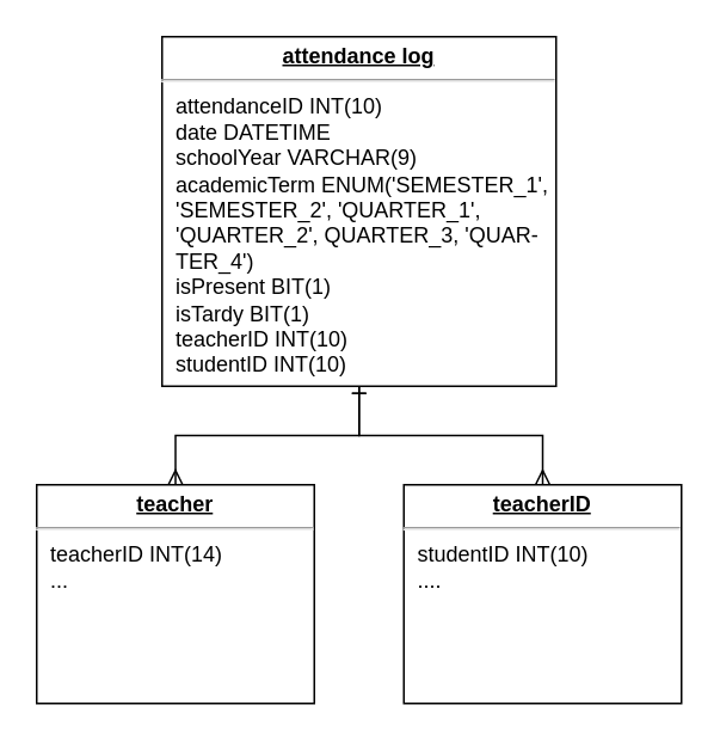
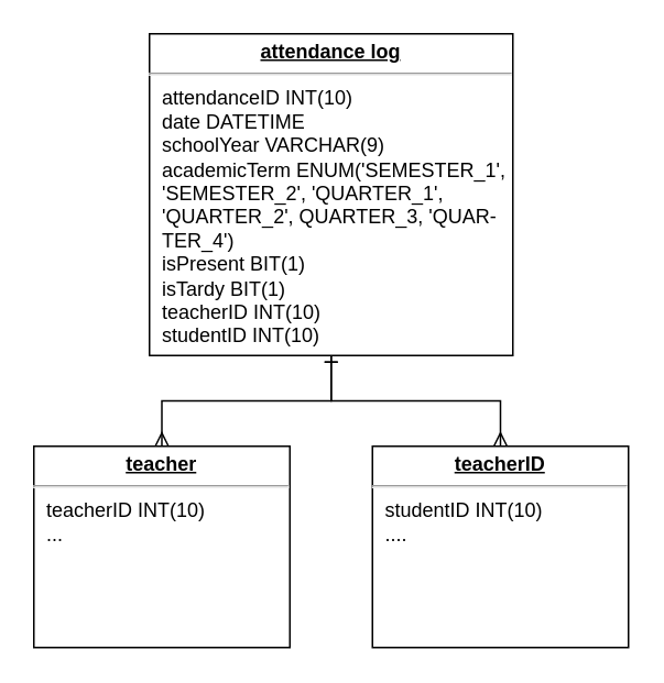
- <mxCell id="6" value="&lt;p style=&quot;margin: 0px ; margin-top: 4px ; text-align: center ; text-decoration: underline&quot;&gt;&lt;b&gt;teacher&lt;/b&gt;&lt;/p&gt;&lt;hr&gt;&lt;p style=&quot;margin: 0px ; margin-left: 8px&quot;&gt;teacherID INT(14)&lt;/p&gt;&lt;p style=&quot;margin: 0px ; margin-left: 8px&quot;&gt;...&lt;/p&gt;" style="verticalAlign=top;align=left;overflow=fill;fontSize=12;fontFamily=Helvetica;html=1;rounded=0;shadow=0;comic=0;labelBackgroundColor=none;strokeColor=#000000;strokeWidth=1;fillColor=#ffffff;" parent="1" vertex="1"><mxGeometry x="20" y="270" width="155" height="122" as="geometry" /></mxCell>
+ <mxCell id="6" value="&lt;p style=&quot;margin: 0px ; margin-top: 4px ; text-align: center ; text-decoration: underline&quot;&gt;&lt;b&gt;teacher&lt;/b&gt;&lt;/p&gt;&lt;hr&gt;&lt;p style=&quot;margin: 0px ; margin-left: 8px&quot;&gt;teacherID INT(10)&lt;/p&gt;&lt;p style=&quot;margin: 0px ; margin-left: 8px&quot;&gt;...&lt;/p&gt;" style="verticalAlign=top;align=left;overflow=fill;fontSize=12;fontFamily=Helvetica;html=1;rounded=0;shadow=0;comic=0;labelBackgroundColor=none;strokeColor=#000000;strokeWidth=1;fillColor=#ffffff;" parent="1" vertex="1"><mxGeometry x="20" y="270" width="155" height="122" as="geometry" /></mxCell>
